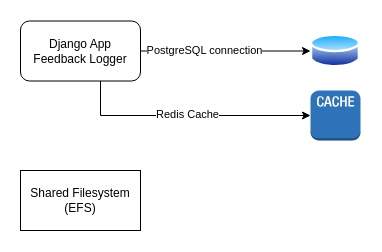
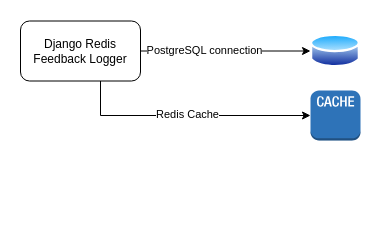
- <mxCell id="4" value="Django App&lt;br&gt;Feedback Logger" style="rounded=1;whiteSpace=wrap;html=1;" vertex="1" parent="1"><mxGeometry x="20" y="20.5" width="120" height="60" as="geometry" /></mxCell>
+ <mxCell id="4" value="Django Redis&lt;br&gt;Feedback Logger" style="rounded=1;whiteSpace=wrap;html=1;" vertex="1" parent="1"><mxGeometry x="20" y="20.5" width="120" height="60" as="geometry" /></mxCell>
- <mxCell id="9" value="Shared Filesystem&lt;br&gt;(EFS)" style="rounded=0;whiteSpace=wrap;html=1;" vertex="1" parent="1"><mxGeometry x="20" y="170" width="120" height="60" as="geometry" /></mxCell>
